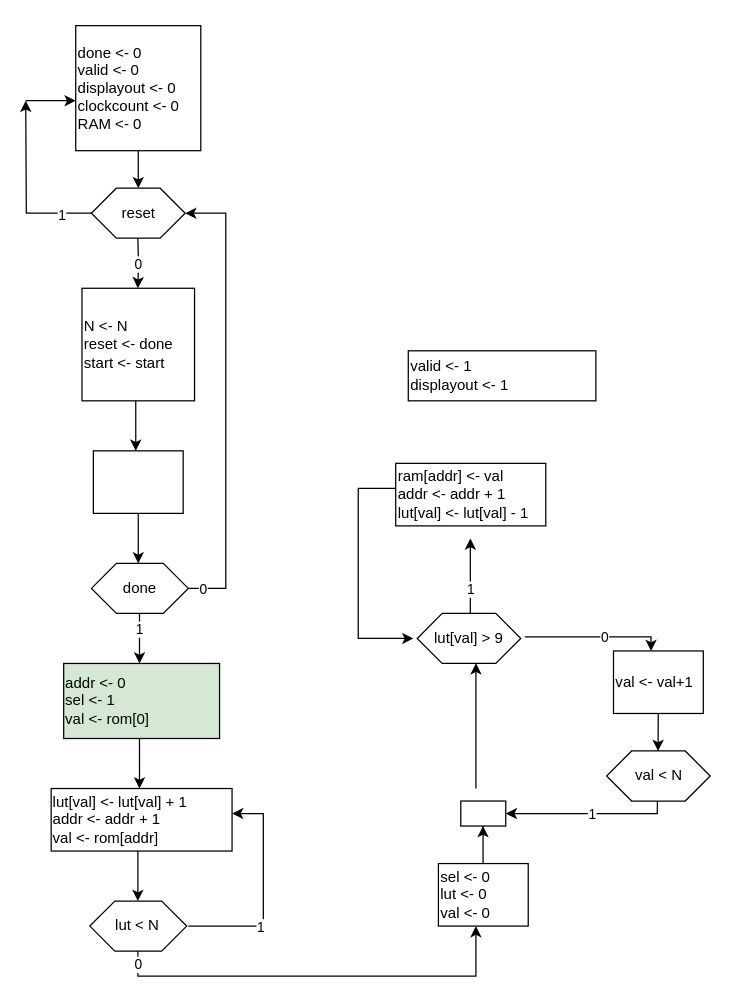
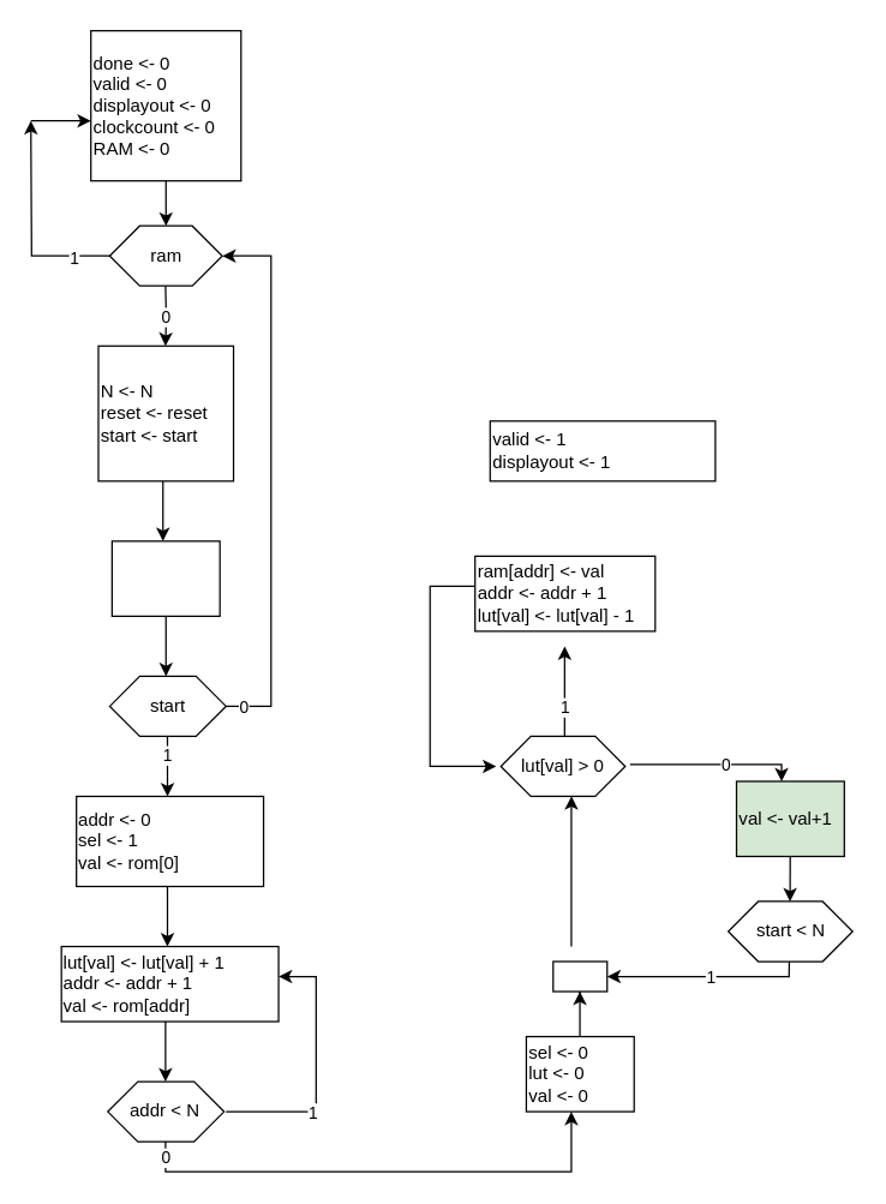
- <mxCell id="6" value="reset" style="shape=hexagon;perimeter=hexagonPerimeter2;whiteSpace=wrap;html=1;fixedSize=1;" vertex="1" parent="1"><mxGeometry x="72.5" y="150" width="75" height="40" as="geometry" /></mxCell>
+ <mxCell id="6" value="ram" style="shape=hexagon;perimeter=hexagonPerimeter2;whiteSpace=wrap;html=1;fixedSize=1;" vertex="1" parent="1"><mxGeometry x="72.5" y="150" width="75" height="40" as="geometry" /></mxCell>
- <mxCell id="9" value="N &amp;lt;- N&lt;br&gt;reset &amp;lt;- done&lt;br&gt;start &amp;lt;- start&lt;br&gt;" style="whiteSpace=wrap;html=1;aspect=fixed;align=left;" vertex="1" parent="1"><mxGeometry x="65" y="230" width="90" height="90" as="geometry" /></mxCell>
+ <mxCell id="9" value="N &amp;lt;- N&lt;br&gt;reset &amp;lt;- reset&lt;br&gt;start &amp;lt;- start&lt;br&gt;" style="whiteSpace=wrap;html=1;aspect=fixed;align=left;" vertex="1" parent="1"><mxGeometry x="65" y="230" width="90" height="90" as="geometry" /></mxCell>
- <mxCell id="12" value="done" style="shape=hexagon;perimeter=hexagonPerimeter2;whiteSpace=wrap;html=1;fixedSize=1;" vertex="1" parent="1"><mxGeometry x="72.56" y="450" width="77.44" height="40" as="geometry" /></mxCell>
+ <mxCell id="12" value="start" style="shape=hexagon;perimeter=hexagonPerimeter2;whiteSpace=wrap;html=1;fixedSize=1;" vertex="1" parent="1"><mxGeometry x="72.56" y="450" width="77.44" height="40" as="geometry" /></mxCell>
- <mxCell id="29" value="lut[val] &amp;gt; 9" style="shape=hexagon;perimeter=hexagonPerimeter2;whiteSpace=wrap;html=1;fixedSize=1;" vertex="1" parent="1"><mxGeometry x="333.05" y="490" width="82.81" height="40" as="geometry" /></mxCell>
+ <mxCell id="29" value="lut[val] &amp;gt; 0" style="shape=hexagon;perimeter=hexagonPerimeter2;whiteSpace=wrap;html=1;fixedSize=1;" vertex="1" parent="1"><mxGeometry x="333.05" y="490" width="82.81" height="40" as="geometry" /></mxCell>
- <mxCell id="34" value="val &amp;lt;- val+1" style="whiteSpace=wrap;html=1;align=left;" vertex="1" parent="1"><mxGeometry x="490" y="520" width="71.82" height="50" as="geometry" /></mxCell>
+ <mxCell id="34" value="val &amp;lt;- val+1" style="whiteSpace=wrap;html=1;align=left;fillColor=#d5e8d4;" vertex="1" parent="1"><mxGeometry x="490" y="520" width="71.82" height="50" as="geometry" /></mxCell>
- <mxCell id="18" value="addr &amp;lt;- 0&lt;br&gt;sel &amp;lt;- 1&lt;br&gt;val &amp;lt;- rom[0]" style="whiteSpace=wrap;html=1;align=left;fillColor=#d5e8d4;" vertex="1" parent="1"><mxGeometry x="50.37" y="530" width="124.63" height="60" as="geometry" /></mxCell>
+ <mxCell id="18" value="addr &amp;lt;- 0&lt;br&gt;sel &amp;lt;- 1&lt;br&gt;val &amp;lt;- rom[0]" style="whiteSpace=wrap;html=1;align=left;" vertex="1" parent="1"><mxGeometry x="50.37" y="530" width="124.63" height="60" as="geometry" /></mxCell>
- <mxCell id="41" value="val &amp;lt; N" style="shape=hexagon;perimeter=hexagonPerimeter2;whiteSpace=wrap;html=1;fixedSize=1;" vertex="1" parent="1"><mxGeometry x="484.5" y="600" width="82.81" height="40" as="geometry" /></mxCell>
+ <mxCell id="41" value="start &amp;lt; N" style="shape=hexagon;perimeter=hexagonPerimeter2;whiteSpace=wrap;html=1;fixedSize=1;" vertex="1" parent="1"><mxGeometry x="484.5" y="600" width="82.81" height="40" as="geometry" /></mxCell>
- <mxCell id="22" value="lut &amp;lt; N" style="shape=hexagon;perimeter=hexagonPerimeter2;whiteSpace=wrap;html=1;fixedSize=1;" vertex="1" parent="1"><mxGeometry x="71.28" y="720" width="77.44" height="40" as="geometry" /></mxCell>
+ <mxCell id="22" value="addr &amp;lt; N" style="shape=hexagon;perimeter=hexagonPerimeter2;whiteSpace=wrap;html=1;fixedSize=1;" vertex="1" parent="1"><mxGeometry x="71.28" y="720" width="77.44" height="40" as="geometry" /></mxCell>
